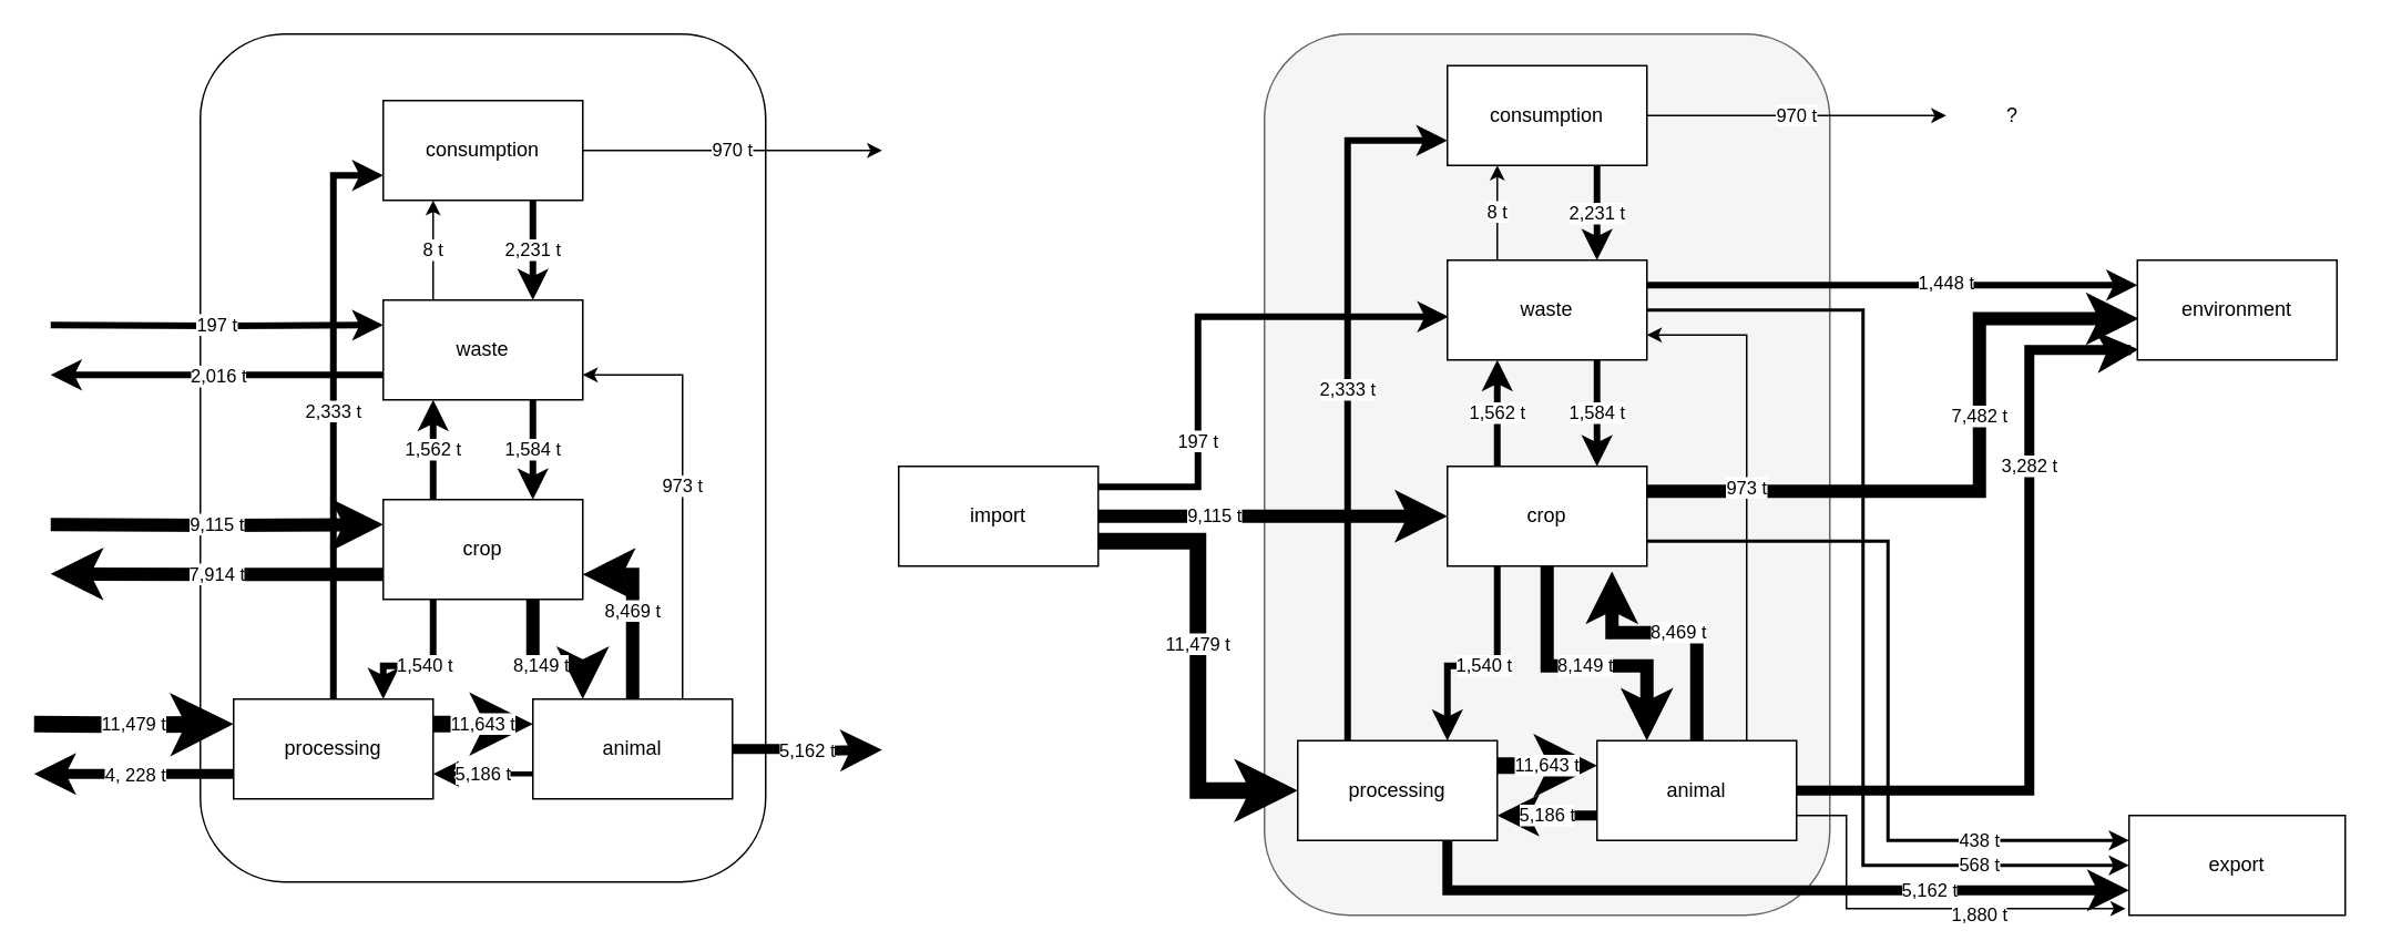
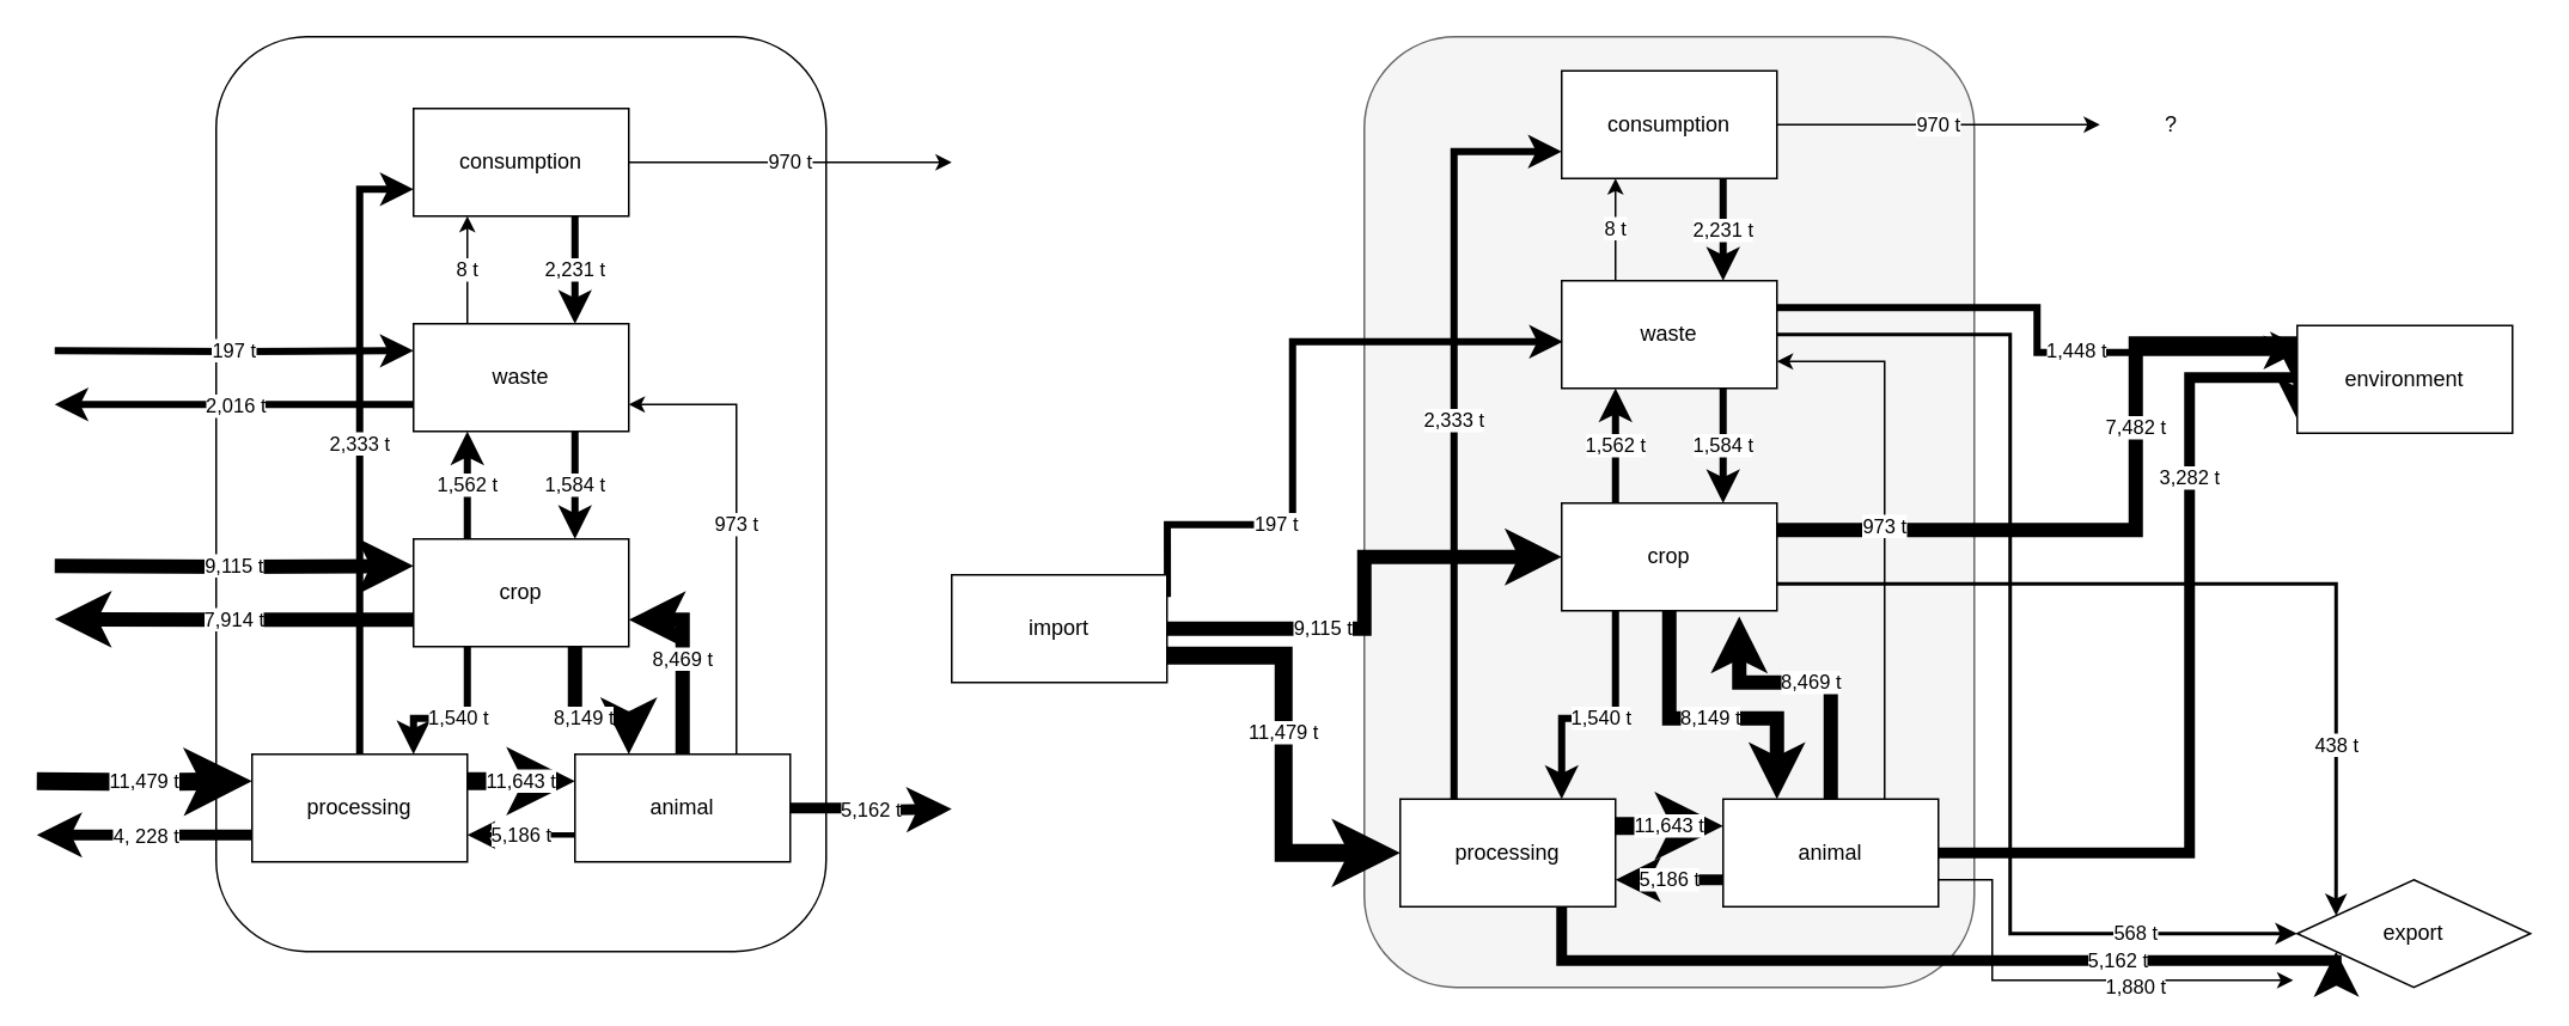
- <mxCell id="53" value="environment" style="rounded=0;whiteSpace=wrap;html=1;" vertex="1" parent="1"><mxGeometry x="1285" y="156" width="120" height="60" as="geometry" /></mxCell>
+ <mxCell id="53" value="environment" style="rounded=0;whiteSpace=wrap;html=1;" vertex="1" parent="1"><mxGeometry x="1280" y="181" width="120" height="60" as="geometry" /></mxCell>
- <mxCell id="59" value="import" style="rounded=0;whiteSpace=wrap;html=1;" vertex="1" parent="1"><mxGeometry x="540" y="280" width="120" height="60" as="geometry" /></mxCell>
+ <mxCell id="59" value="import" style="rounded=0;whiteSpace=wrap;html=1;" vertex="1" parent="1"><mxGeometry x="530" y="320" width="120" height="60" as="geometry" /></mxCell>
- <mxCell id="54" value="export" style="rounded=0;whiteSpace=wrap;html=1;" vertex="1" parent="1"><mxGeometry x="1280" y="490" width="130" height="60" as="geometry" /></mxCell>
+ <mxCell id="54" value="export" style="rhombus;whiteSpace=wrap;html=1;" vertex="1" parent="1"><mxGeometry x="1280" y="490" width="130" height="60" as="geometry" /></mxCell>
